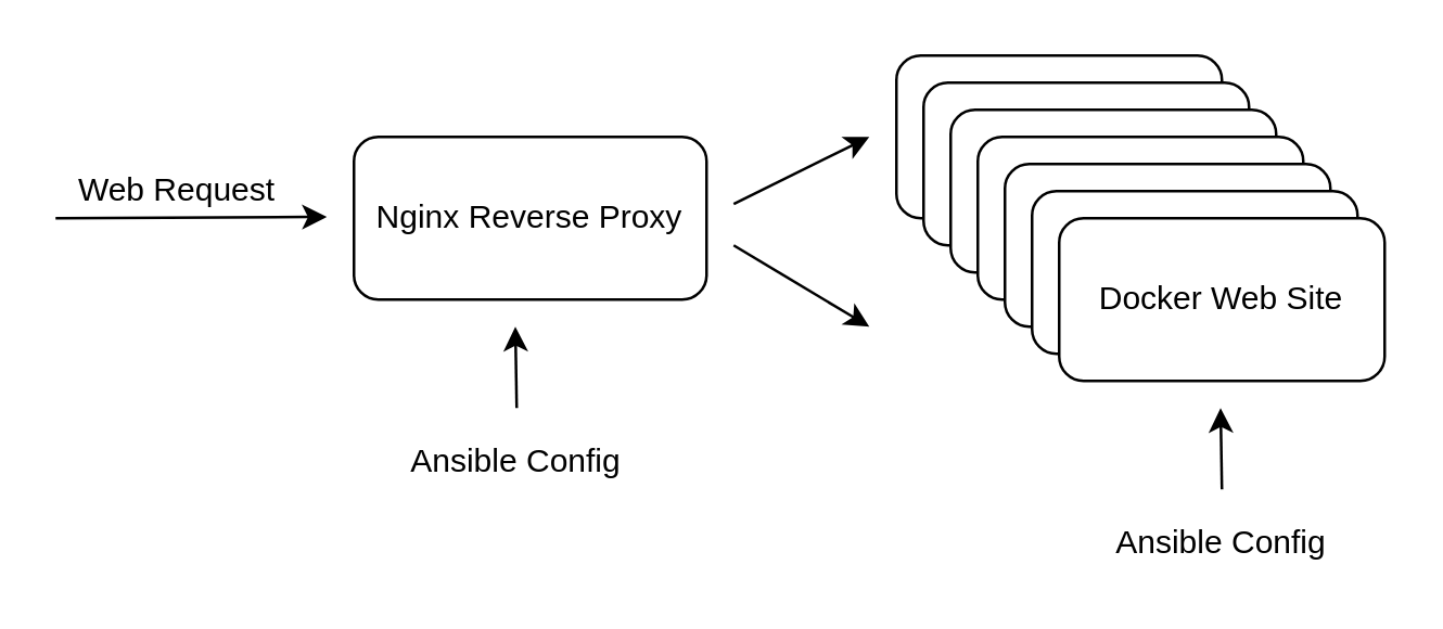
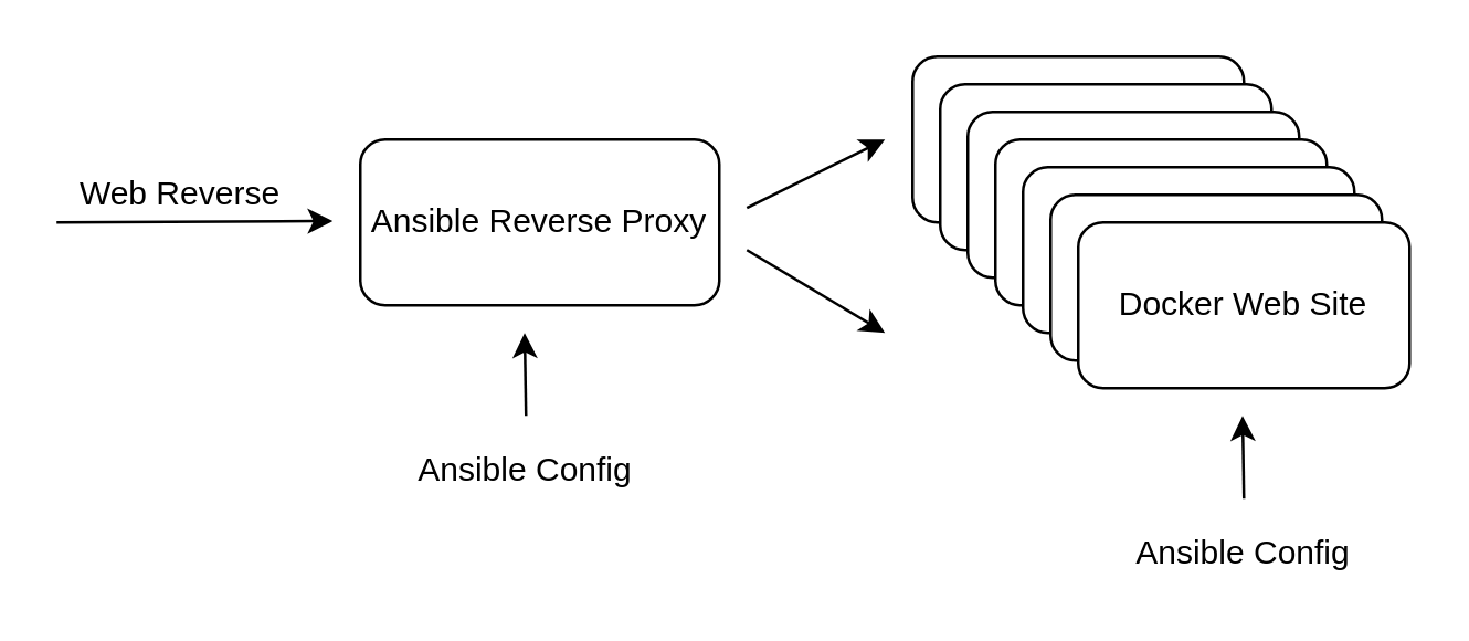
- <mxCell id="17" value="Web Request" style="text;html=1;strokeColor=none;fillColor=none;align=center;verticalAlign=middle;whiteSpace=wrap;rounded=0;" vertex="1" parent="1"><mxGeometry x="20" y="60" width="90" height="20" as="geometry" /></mxCell>
+ <mxCell id="17" value="Web Reverse" style="text;html=1;strokeColor=none;fillColor=none;align=center;verticalAlign=middle;whiteSpace=wrap;rounded=0;" vertex="1" parent="1"><mxGeometry x="20" y="60" width="90" height="20" as="geometry" /></mxCell>
- <mxCell id="2" value="Nginx Reverse Proxy" style="rounded=1;whiteSpace=wrap;html=1;" vertex="1" parent="1"><mxGeometry x="130" y="50" width="130" height="60" as="geometry" /></mxCell>
+ <mxCell id="2" value="Ansible Reverse Proxy" style="rounded=1;whiteSpace=wrap;html=1;" vertex="1" parent="1"><mxGeometry x="130" y="50" width="130" height="60" as="geometry" /></mxCell>
